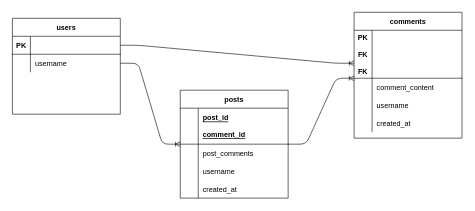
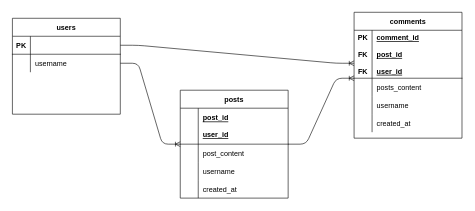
+ <mxCell id="15" value="comment_id&#10;&#10;post_id&#10;&#10;user_id" style="shape=partialRectangle;connectable=0;fillColor=none;top=0;left=0;bottom=0;right=0;align=left;spacingLeft=6;fontStyle=5;overflow=hidden;" vertex="1" parent="13"><mxGeometry x="30" width="150" height="80" as="geometry" /></mxCell>
- <mxCell id="18" value="comment_content" style="shape=partialRectangle;connectable=0;fillColor=none;top=0;left=0;bottom=0;right=0;align=left;spacingLeft=6;overflow=hidden;" vertex="1" parent="16"><mxGeometry x="30" width="150" height="30" as="geometry" /></mxCell>
+ <mxCell id="18" value="posts_content" style="shape=partialRectangle;connectable=0;fillColor=none;top=0;left=0;bottom=0;right=0;align=left;spacingLeft=6;overflow=hidden;" vertex="1" parent="16"><mxGeometry x="30" width="150" height="30" as="geometry" /></mxCell>
- <mxCell id="30" value="post_id&#10;&#10;comment_id" style="shape=partialRectangle;connectable=0;fillColor=none;top=0;left=0;bottom=0;right=0;align=left;spacingLeft=6;fontStyle=5;overflow=hidden;" vertex="1" parent="29"><mxGeometry x="30" width="150" height="60" as="geometry" /></mxCell>
+ <mxCell id="30" value="post_id&#10;&#10;user_id" style="shape=partialRectangle;connectable=0;fillColor=none;top=0;left=0;bottom=0;right=0;align=left;spacingLeft=6;fontStyle=5;overflow=hidden;" vertex="1" parent="29"><mxGeometry x="30" width="150" height="60" as="geometry" /></mxCell>
- <mxCell id="33" value="post_comments" style="shape=partialRectangle;connectable=0;fillColor=none;top=0;left=0;bottom=0;right=0;align=left;spacingLeft=6;overflow=hidden;" vertex="1" parent="31"><mxGeometry x="30" width="150" height="30" as="geometry" /></mxCell>
+ <mxCell id="33" value="post_content" style="shape=partialRectangle;connectable=0;fillColor=none;top=0;left=0;bottom=0;right=0;align=left;spacingLeft=6;overflow=hidden;" vertex="1" parent="31"><mxGeometry x="30" width="150" height="30" as="geometry" /></mxCell>
